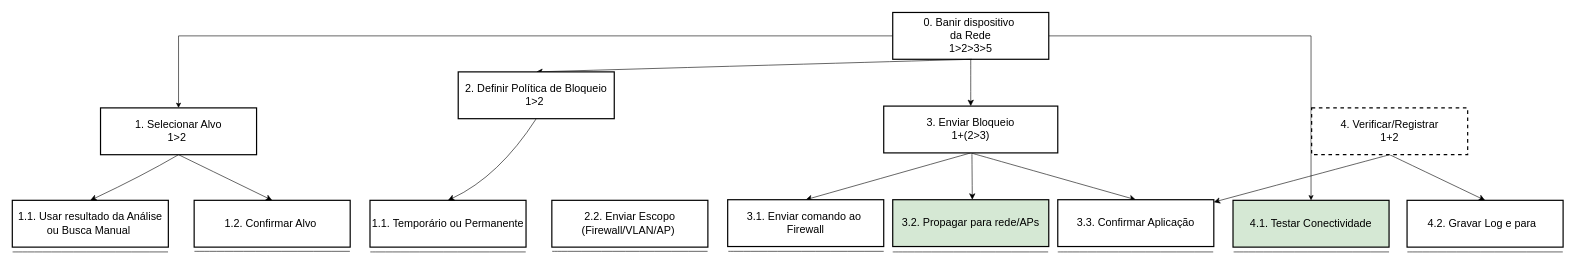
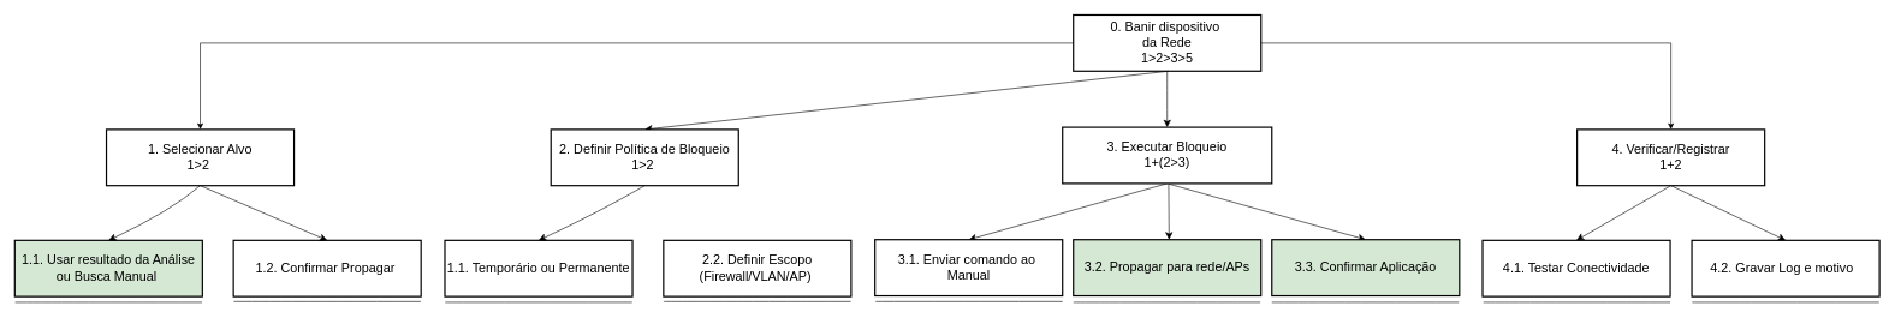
- <mxCell id="33" value="2. Definir Política de Bloqueio&#10;1&gt;2 " style="whiteSpace=wrap;strokeWidth=2;fontSize=18;" parent="1" vertex="1"><mxGeometry x="763" y="119" width="260" height="78" as="geometry" /></mxCell>
+ <mxCell id="33" value="2. Definir Política de Bloqueio&#10;1&gt;2 " style="whiteSpace=wrap;strokeWidth=2;fontSize=18;" parent="1" vertex="1"><mxGeometry x="763" y="179" width="260" height="78" as="geometry" /></mxCell>
- <mxCell id="13" value="3. Enviar Bloqueio&#10;1+(2&gt;3)" style="whiteSpace=wrap;strokeWidth=2;fontSize=18;" parent="1" vertex="1"><mxGeometry x="1472" y="176" width="290" height="78" as="geometry" /></mxCell>
+ <mxCell id="13" value="3. Executar Bloqueio&#10;1+(2&gt;3)" style="whiteSpace=wrap;strokeWidth=2;fontSize=18;" parent="1" vertex="1"><mxGeometry x="1472" y="176" width="290" height="78" as="geometry" /></mxCell>
- <mxCell id="10" value="1. Selecionar Alvo&#10;1&gt;2 " style="whiteSpace=wrap;strokeWidth=2;fontSize=18;" parent="1" vertex="1"><mxGeometry x="167" y="179" width="260" height="78" as="geometry" /></mxCell>
+ <mxCell id="10" value="1. Selecionar Alvo&#10;1&gt;2 " style="whiteSpace=wrap;strokeWidth=2;fontSize=18;" parent="1" vertex="1"><mxGeometry x="147" y="179" width="260" height="78" as="geometry" /></mxCell>
- <mxCell id="22" value="4. Verificar/Registrar&#10;1+2" style="whiteSpace=wrap;strokeWidth=2;fontSize=18;dashed=1;" parent="1" vertex="1"><mxGeometry x="2185" y="179" width="260" height="78" as="geometry" /></mxCell>
+ <mxCell id="22" value="4. Verificar/Registrar&#10;1+2" style="whiteSpace=wrap;strokeWidth=2;fontSize=18;" parent="1" vertex="1"><mxGeometry x="2185" y="179" width="260" height="78" as="geometry" /></mxCell>
- <mxCell id="3" style="edgeStyle=orthogonalEdgeStyle;rounded=0;orthogonalLoop=1;jettySize=auto;html=1;exitX=1;exitY=0.5;exitDx=0;exitDy=0;" parent="1" source="5" target="23" edge="1"><mxGeometry relative="1" as="geometry" /></mxCell>
+ <mxCell id="3" style="edgeStyle=orthogonalEdgeStyle;rounded=0;orthogonalLoop=1;jettySize=auto;html=1;exitX=1;exitY=0.5;exitDx=0;exitDy=0;entryX=0.5;entryY=0;entryDx=0;entryDy=0;" parent="1" source="5" target="22" edge="1"><mxGeometry relative="1" as="geometry" /></mxCell>
- <mxCell id="20" style="edgeStyle=none;curved=1;rounded=0;orthogonalLoop=1;jettySize=auto;html=1;exitX=0.5;exitY=1;exitDx=0;exitDy=0;fontSize=12;startSize=8;endSize=8;" parent="1" source="22" target="17" edge="1"><mxGeometry relative="1" as="geometry" /></mxCell>
+ <mxCell id="20" style="edgeStyle=none;curved=1;rounded=0;orthogonalLoop=1;jettySize=auto;html=1;exitX=0.5;exitY=1;exitDx=0;exitDy=0;entryX=0.5;entryY=0;entryDx=0;entryDy=0;fontSize=12;startSize=8;endSize=8;" parent="1" source="22" target="23" edge="1"><mxGeometry relative="1" as="geometry" /></mxCell>
- <mxCell id="16" value="3.1. Enviar comando ao &#10;Firewall" style="whiteSpace=wrap;strokeWidth=2;fontSize=18;" parent="1" vertex="1"><mxGeometry x="1212" y="332" width="260" height="78" as="geometry" /></mxCell>
+ <mxCell id="16" value="3.1. Enviar comando ao &#10;Manual" style="whiteSpace=wrap;strokeWidth=2;fontSize=18;" parent="1" vertex="1"><mxGeometry x="1212" y="332" width="260" height="78" as="geometry" /></mxCell>
- <mxCell id="17" value="3.3. Confirmar Aplicação" style="whiteSpace=wrap;strokeWidth=2;fontSize=18;" parent="1" vertex="1"><mxGeometry x="1762" y="332" width="260" height="78" as="geometry" /></mxCell>
+ <mxCell id="17" value="3.3. Confirmar Aplicação" style="whiteSpace=wrap;strokeWidth=2;fontSize=18;fillColor=#d5e8d4;" parent="1" vertex="1"><mxGeometry x="1762" y="332" width="260" height="78" as="geometry" /></mxCell>
- <mxCell id="6" value="1.1. Usar resultado da Análise ou Busca Manual " style="whiteSpace=wrap;strokeWidth=2;fontSize=18;" parent="1" vertex="1"><mxGeometry x="20" y="333" width="260" height="78" as="geometry" /></mxCell>
+ <mxCell id="6" value="1.1. Usar resultado da Análise ou Busca Manual " style="whiteSpace=wrap;strokeWidth=2;fontSize=18;fillColor=#d5e8d4;" parent="1" vertex="1"><mxGeometry x="20" y="333" width="260" height="78" as="geometry" /></mxCell>
- <mxCell id="7" value="1.2. Confirmar Alvo " style="whiteSpace=wrap;strokeWidth=2;fontSize=18;" parent="1" vertex="1"><mxGeometry x="323" y="333" width="260" height="78" as="geometry" /></mxCell>
+ <mxCell id="7" value="1.2. Confirmar Propagar " style="whiteSpace=wrap;strokeWidth=2;fontSize=18;" parent="1" vertex="1"><mxGeometry x="323" y="333" width="260" height="78" as="geometry" /></mxCell>
- <mxCell id="31" value="2.2. Enviar Escopo (Firewall/VLAN/AP) " style="whiteSpace=wrap;strokeWidth=2;fontSize=18;" parent="1" vertex="1"><mxGeometry x="919" y="333" width="260" height="78" as="geometry" /></mxCell>
+ <mxCell id="31" value="2.2. Definir Escopo (Firewall/VLAN/AP) " style="whiteSpace=wrap;strokeWidth=2;fontSize=18;" parent="1" vertex="1"><mxGeometry x="919" y="333" width="260" height="78" as="geometry" /></mxCell>
- <mxCell id="23" value="4.1. Testar Conectividade" style="whiteSpace=wrap;strokeWidth=2;fontSize=18;fillColor=#d5e8d4;" parent="1" vertex="1"><mxGeometry x="2054" y="333" width="260" height="78" as="geometry" /></mxCell>
+ <mxCell id="23" value="4.1. Testar Conectividade" style="whiteSpace=wrap;strokeWidth=2;fontSize=18;" parent="1" vertex="1"><mxGeometry x="2054" y="333" width="260" height="78" as="geometry" /></mxCell>
- <mxCell id="24" value="4.2. Gravar Log e para  " style="whiteSpace=wrap;strokeWidth=2;fontSize=18;" parent="1" vertex="1"><mxGeometry x="2344" y="333" width="260" height="78" as="geometry" /></mxCell>
+ <mxCell id="24" value="4.2. Gravar Log e motivo  " style="whiteSpace=wrap;strokeWidth=2;fontSize=18;" parent="1" vertex="1"><mxGeometry x="2344" y="333" width="260" height="78" as="geometry" /></mxCell>
